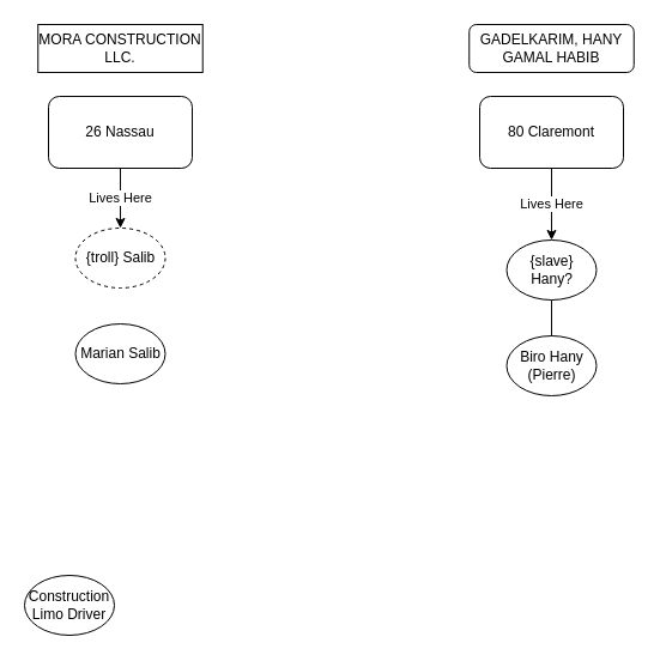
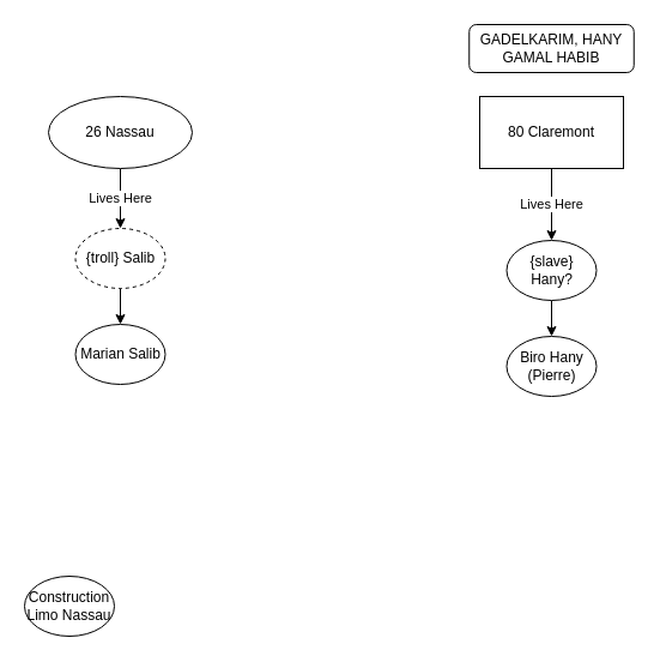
- <mxCell id="14" value="MORA CONSTRUCTION LLC." style="rounded=0;whiteSpace=wrap;html=1;" vertex="1" parent="1"><mxGeometry x="31.25" y="20" width="137.5" height="40" as="geometry" /></mxCell>
- <mxCell id="4" value="26 Nassau" style="rounded=1;whiteSpace=wrap;html=1;" vertex="1" parent="1"><mxGeometry x="40" y="80" width="120" height="60" as="geometry" /></mxCell>
+ <mxCell id="4" value="26 Nassau" style="ellipse;whiteSpace=wrap;html=1;" vertex="1" parent="1"><mxGeometry x="40" y="80" width="120" height="60" as="geometry" /></mxCell>
- <mxCell id="7" value="80 Claremont" style="rounded=1;whiteSpace=wrap;html=1;" vertex="1" parent="1"><mxGeometry x="400" y="80" width="120" height="60" as="geometry" /></mxCell>
+ <mxCell id="7" value="80 Claremont" style="whiteSpace=wrap;html=1;rounded=0;" vertex="1" parent="1"><mxGeometry x="400" y="80" width="120" height="60" as="geometry" /></mxCell>
+ <mxCell id="8" value="" style="edgeStyle=orthogonalEdgeStyle;rounded=0;orthogonalLoop=1;jettySize=auto;html=1;" edge="1" parent="1" source="9" target="10"><mxGeometry relative="1" as="geometry" /></mxCell>
- <mxCell id="11" value="" style="edgeStyle=orthogonalEdgeStyle;rounded=0;orthogonalLoop=1;jettySize=auto;html=1;endArrow=none;" edge="1" parent="1" source="12" target="2"><mxGeometry relative="1" as="geometry" /></mxCell>
+ <mxCell id="11" value="" style="edgeStyle=orthogonalEdgeStyle;rounded=0;orthogonalLoop=1;jettySize=auto;html=1;" edge="1" parent="1" source="12" target="2"><mxGeometry relative="1" as="geometry" /></mxCell>
- <mxCell id="13" value="Construction Limo Driver" style="ellipse;whiteSpace=wrap;html=1;" vertex="1" parent="1"><mxGeometry x="20" y="480" width="75" height="50" as="geometry" /></mxCell>
+ <mxCell id="13" value="Construction Limo Nassau" style="ellipse;whiteSpace=wrap;html=1;" vertex="1" parent="1"><mxGeometry x="20" y="480" width="75" height="50" as="geometry" /></mxCell>
